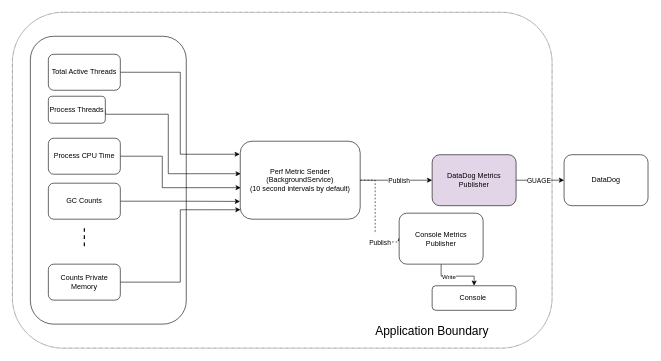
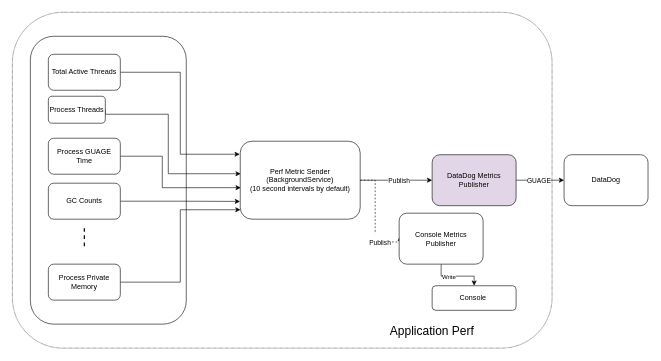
- <mxCell id="18" value="Process CPU Time" style="rounded=1;whiteSpace=wrap;html=1;" vertex="1" parent="1"><mxGeometry x="80" y="230" width="120" height="60" as="geometry" /></mxCell>
+ <mxCell id="18" value="Process GUAGE Time" style="rounded=1;whiteSpace=wrap;html=1;" vertex="1" parent="1"><mxGeometry x="80" y="230" width="120" height="60" as="geometry" /></mxCell>
- <mxCell id="22" value="Counts Private Memory" style="rounded=1;whiteSpace=wrap;html=1;" vertex="1" parent="1"><mxGeometry x="80" y="440" width="120" height="60" as="geometry" /></mxCell>
+ <mxCell id="22" value="Process Private Memory" style="rounded=1;whiteSpace=wrap;html=1;" vertex="1" parent="1"><mxGeometry x="80" y="440" width="120" height="60" as="geometry" /></mxCell>
- <mxCell id="24" value="Application Boundary" style="text;html=1;strokeColor=none;fillColor=none;align=center;verticalAlign=middle;whiteSpace=wrap;rounded=0;dashed=1;fontSize=20;" vertex="1" parent="1"><mxGeometry x="610" y="540" width="220" height="20" as="geometry" /></mxCell>
+ <mxCell id="24" value="Application Perf" style="text;html=1;strokeColor=none;fillColor=none;align=center;verticalAlign=middle;whiteSpace=wrap;rounded=0;dashed=1;fontSize=20;" vertex="1" parent="1"><mxGeometry x="610" y="540" width="220" height="20" as="geometry" /></mxCell>
